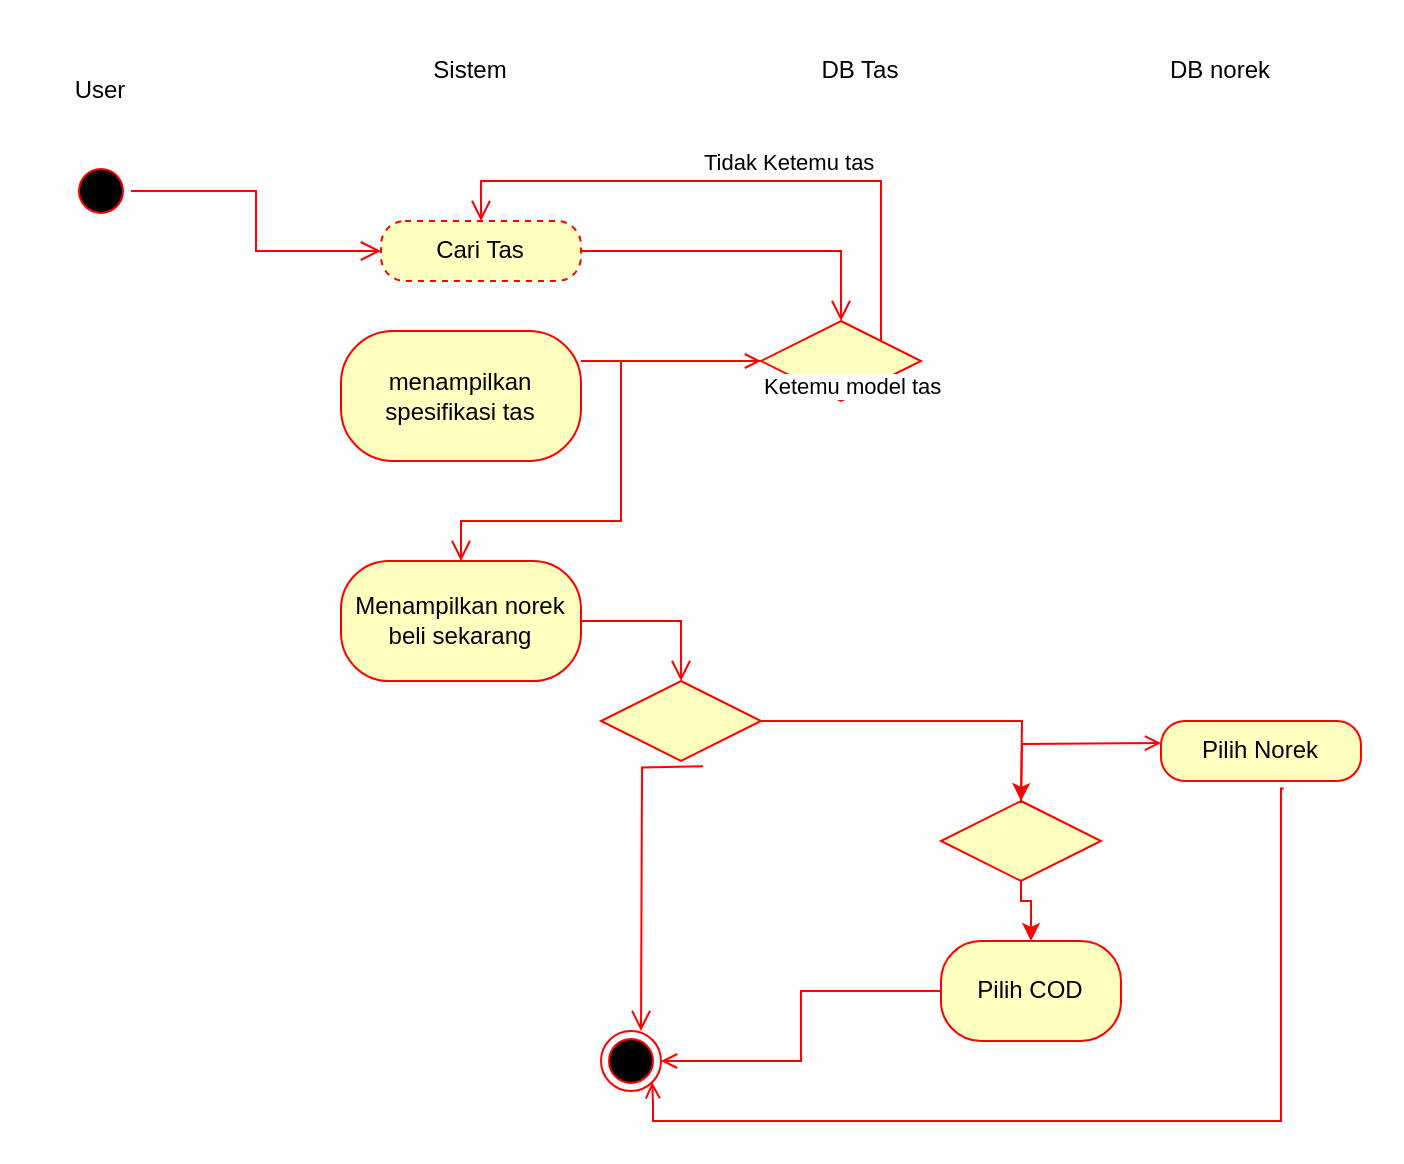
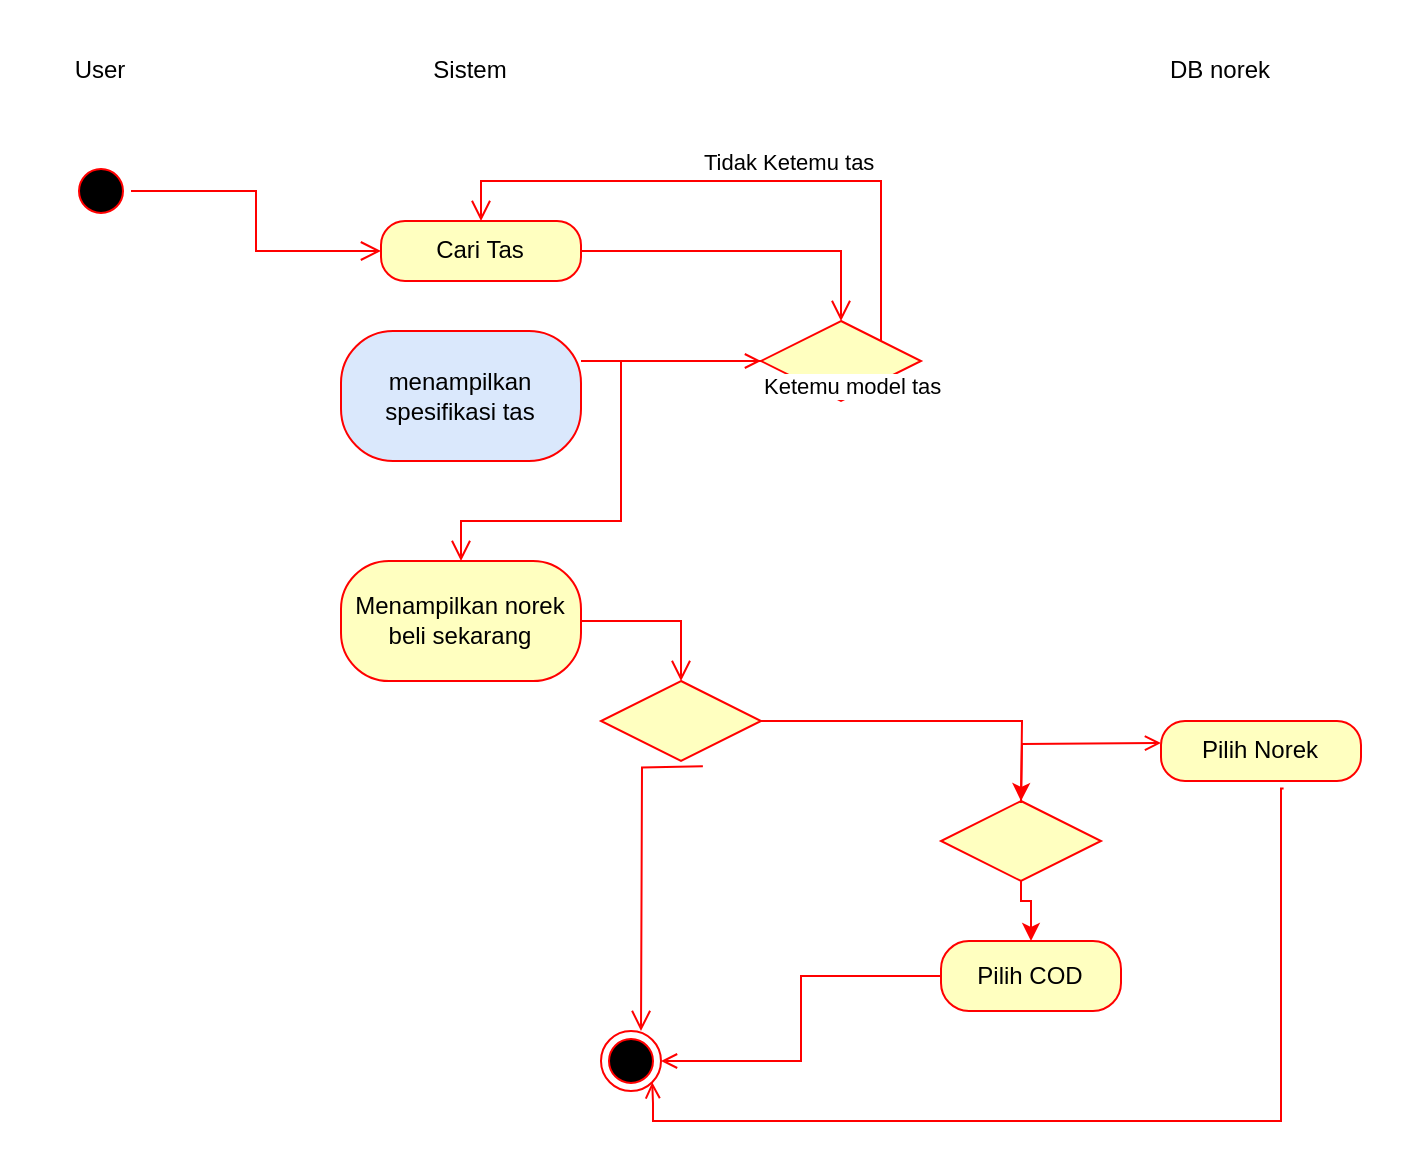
- <mxCell id="11" value="DB Tas" style="text;html=1;strokeColor=none;fillColor=none;align=center;verticalAlign=middle;whiteSpace=wrap;rounded=0;" vertex="1" parent="1"><mxGeometry x="400" y="20" width="60" height="30" as="geometry" /></mxCell>
- <mxCell id="4" value="User" style="text;html=1;strokeColor=none;fillColor=none;align=center;verticalAlign=middle;whiteSpace=wrap;rounded=0;" vertex="1" parent="1"><mxGeometry x="20" y="30" width="60" height="30" as="geometry" /></mxCell>
+ <mxCell id="4" value="User" style="text;html=1;strokeColor=none;fillColor=none;align=center;verticalAlign=middle;whiteSpace=wrap;rounded=0;" vertex="1" parent="1"><mxGeometry x="20" y="20" width="60" height="30" as="geometry" /></mxCell>
- <mxCell id="6" value="Cari Tas" style="rounded=1;whiteSpace=wrap;html=1;arcSize=40;fontColor=#000000;fillColor=#ffffc0;strokeColor=#ff0000;dashed=1;" vertex="1" parent="1"><mxGeometry x="190" y="110" width="100" height="30" as="geometry" /></mxCell>
+ <mxCell id="6" value="Cari Tas" style="rounded=1;whiteSpace=wrap;html=1;arcSize=40;fontColor=#000000;fillColor=#ffffc0;strokeColor=#ff0000;" vertex="1" parent="1"><mxGeometry x="190" y="110" width="100" height="30" as="geometry" /></mxCell>
- <mxCell id="12" value="menampilkan spesifikasi tas" style="rounded=1;whiteSpace=wrap;html=1;arcSize=40;fontColor=#000000;fillColor=#ffffc0;strokeColor=#ff0000;" vertex="1" parent="1"><mxGeometry x="170" y="165" width="120" height="65" as="geometry" /></mxCell>
+ <mxCell id="12" value="menampilkan spesifikasi tas" style="rounded=1;whiteSpace=wrap;html=1;arcSize=40;fontColor=#000000;fillColor=#dae8fc;strokeColor=#ff0000;" vertex="1" parent="1"><mxGeometry x="170" y="165" width="120" height="65" as="geometry" /></mxCell>
- <mxCell id="23" value="Pilih COD" style="rounded=1;whiteSpace=wrap;html=1;arcSize=40;fontColor=#000000;fillColor=#ffffc0;strokeColor=#ff0000;" vertex="1" parent="1"><mxGeometry x="470" y="470" width="90" height="50" as="geometry" /></mxCell>
+ <mxCell id="23" value="Pilih COD" style="rounded=1;whiteSpace=wrap;html=1;arcSize=40;fontColor=#000000;fillColor=#ffffc0;strokeColor=#ff0000;" vertex="1" parent="1"><mxGeometry x="470" y="470" width="90" height="35" as="geometry" /></mxCell>
